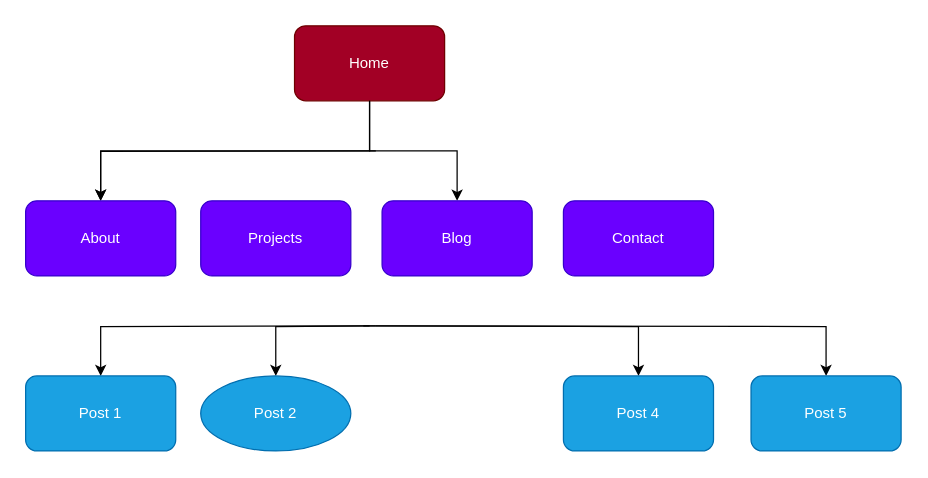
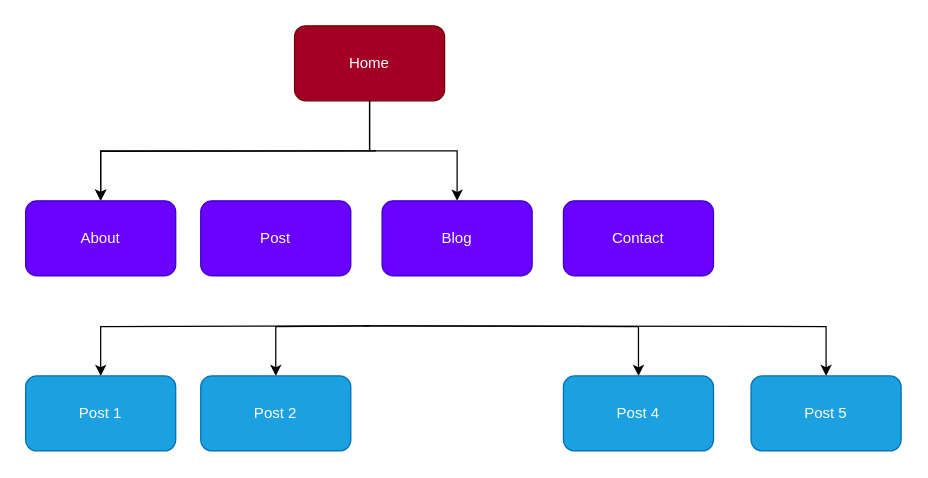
- <mxCell id="7" value="Projects" style="rounded=1;whiteSpace=wrap;html=1;fillColor=#6a00ff;strokeColor=#3700CC;fontColor=#ffffff;" parent="1" vertex="1"><mxGeometry x="160" y="160" width="120" height="60" as="geometry" /></mxCell>
+ <mxCell id="7" value="Post" style="rounded=1;whiteSpace=wrap;html=1;fillColor=#6a00ff;strokeColor=#3700CC;fontColor=#ffffff;" parent="1" vertex="1"><mxGeometry x="160" y="160" width="120" height="60" as="geometry" /></mxCell>
- <mxCell id="12" value="Post 2" style="ellipse;whiteSpace=wrap;html=1;fillColor=#1ba1e2;strokeColor=#006EAF;fontColor=#ffffff;" parent="1" vertex="1"><mxGeometry x="160" y="300" width="120" height="60" as="geometry" /></mxCell>
+ <mxCell id="12" value="Post 2" style="whiteSpace=wrap;html=1;rounded=1;fillColor=#1ba1e2;strokeColor=#006EAF;fontColor=#ffffff;" parent="1" vertex="1"><mxGeometry x="160" y="300" width="120" height="60" as="geometry" /></mxCell>
